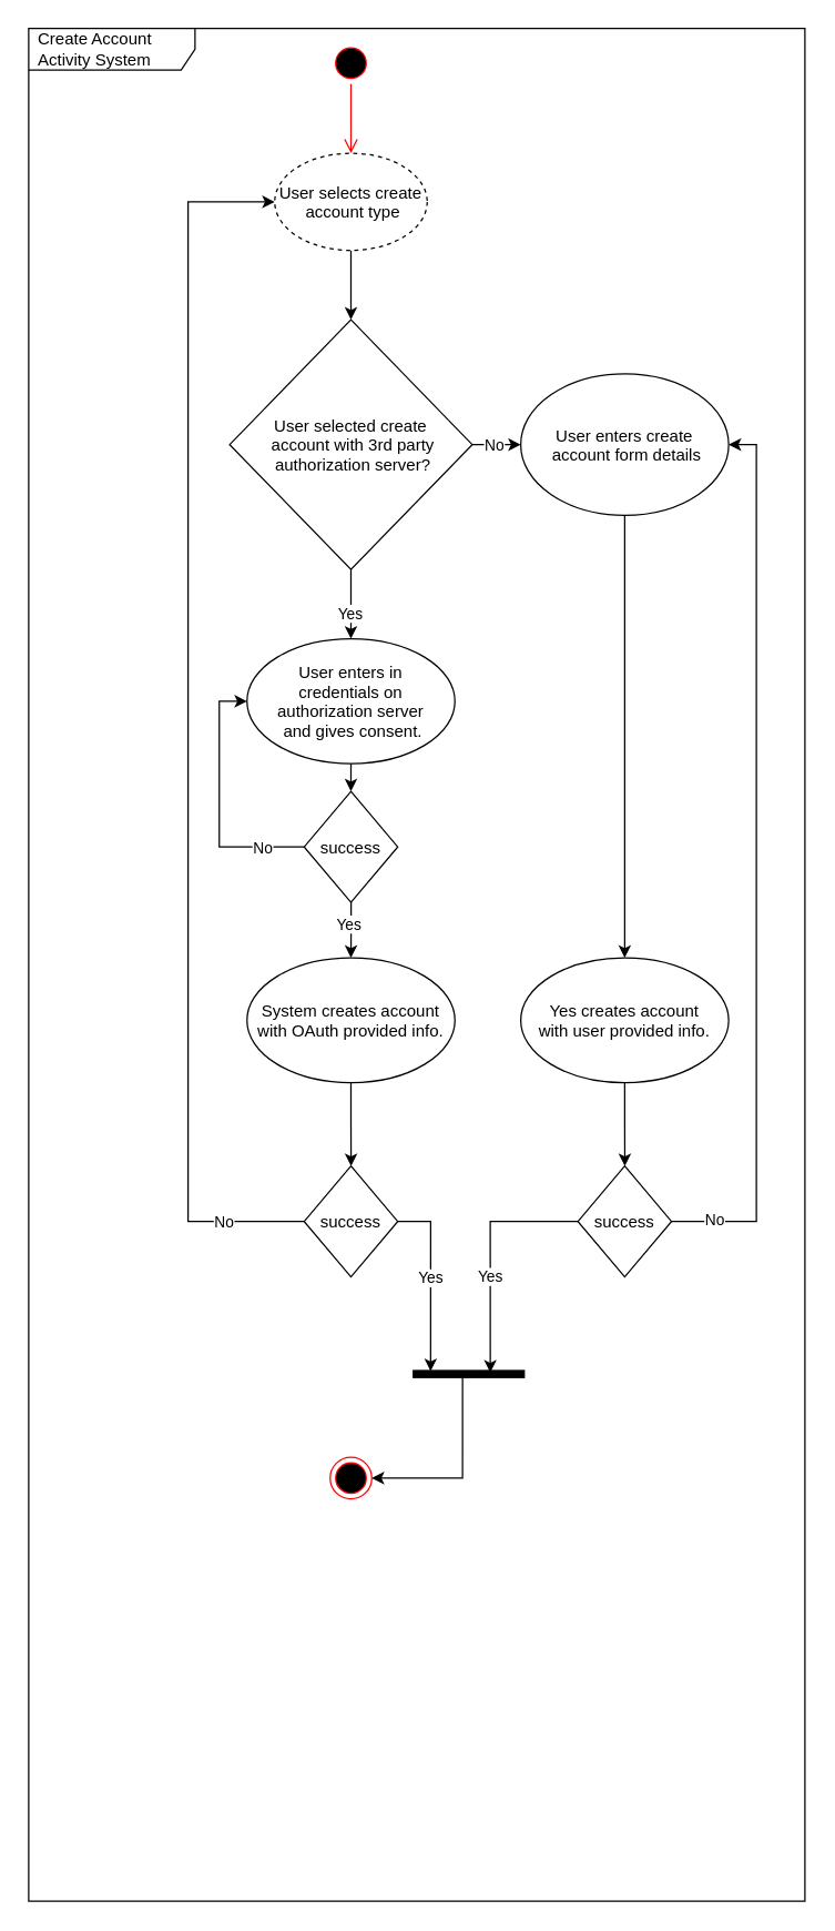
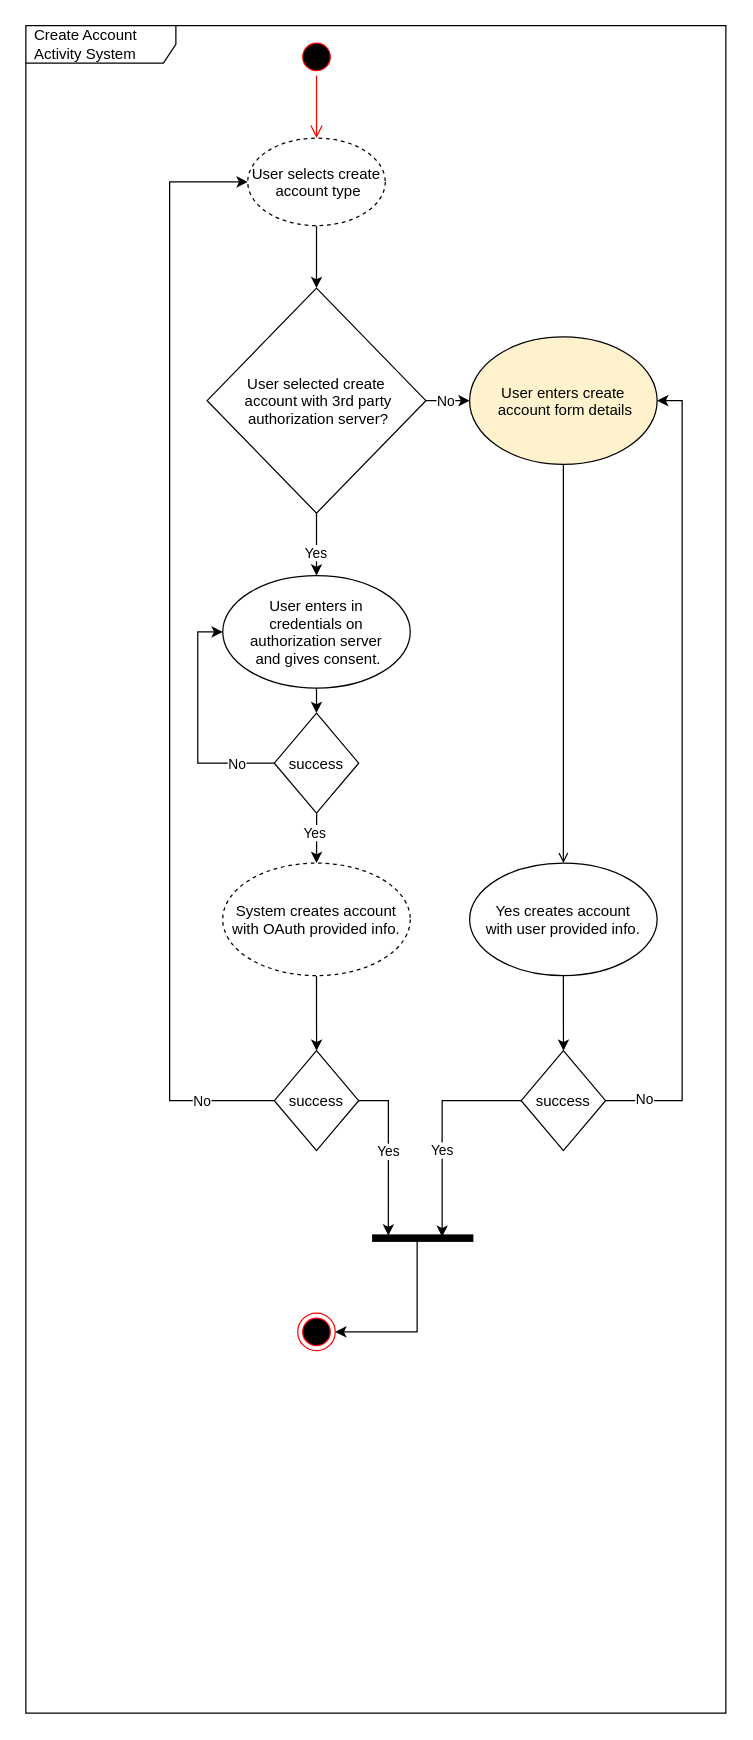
- <mxCell id="19" value="User enters create&#10; account form details" style="ellipse;" vertex="1" parent="1"><mxGeometry x="375" y="269" width="150" height="102" as="geometry" /></mxCell>
+ <mxCell id="19" value="User enters create&#10; account form details" style="ellipse;fillColor=#fff2cc;" vertex="1" parent="1"><mxGeometry x="375" y="269" width="150" height="102" as="geometry" /></mxCell>
- <mxCell id="18" style="edgeStyle=orthogonalEdgeStyle;rounded=0;orthogonalLoop=1;jettySize=auto;html=1;entryX=0.5;entryY=0;entryDx=0;entryDy=0;exitX=0.5;exitY=1;exitDx=0;exitDy=0;" edge="1" parent="1" source="19" target="28"><mxGeometry relative="1" as="geometry" /></mxCell>
+ <mxCell id="18" style="edgeStyle=orthogonalEdgeStyle;rounded=0;orthogonalLoop=1;jettySize=auto;html=1;entryX=0.5;entryY=0;entryDx=0;entryDy=0;exitX=0.5;exitY=1;exitDx=0;exitDy=0;endArrow=open;" edge="1" parent="1" source="19" target="28"><mxGeometry relative="1" as="geometry" /></mxCell>
- <mxCell id="12" value="System creates account &#10;with OAuth provided info." style="ellipse;" vertex="1" parent="1"><mxGeometry x="177.5" y="690" width="150" height="90" as="geometry" /></mxCell>
+ <mxCell id="12" value="System creates account &#10;with OAuth provided info." style="ellipse;dashed=1;" vertex="1" parent="1"><mxGeometry x="177.5" y="690" width="150" height="90" as="geometry" /></mxCell>
